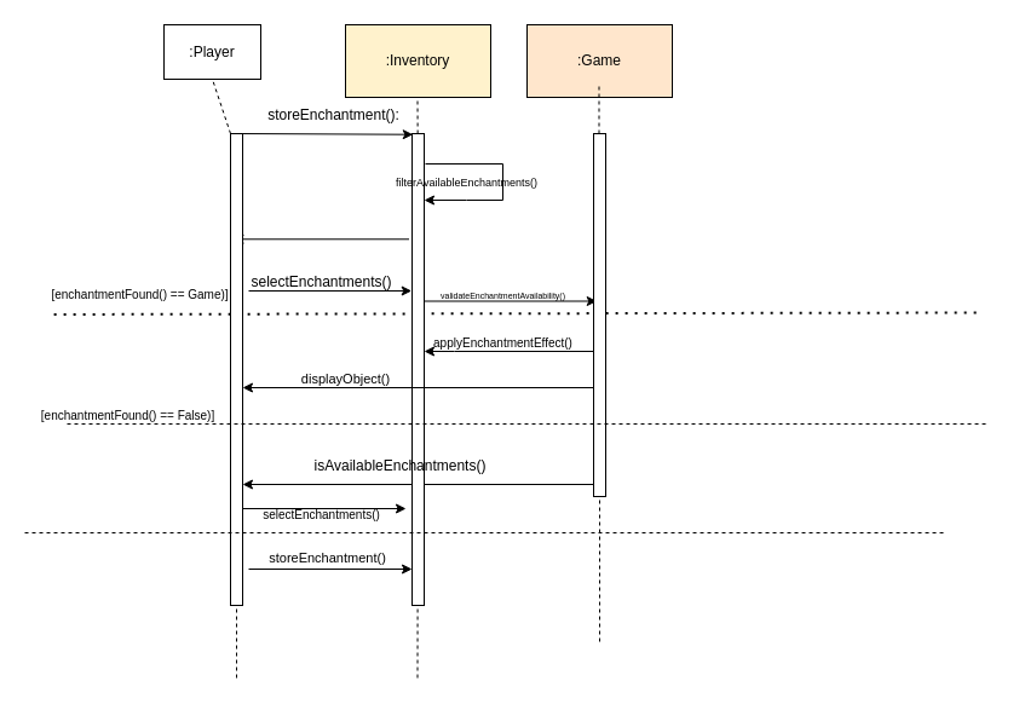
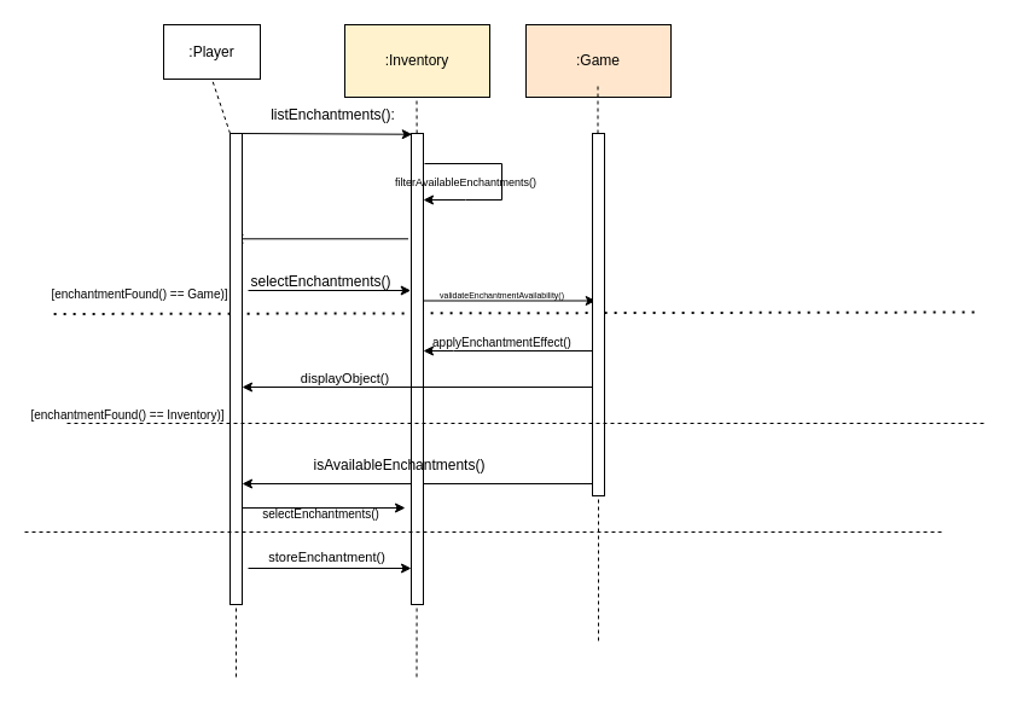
- <mxCell id="12" value="storeEnchantment():" style="text;html=1;align=center;verticalAlign=middle;resizable=0;points=[];autosize=1;strokeColor=none;fillColor=none;" parent="1" vertex="1"><mxGeometry x="210" y="80" width="130" height="30" as="geometry" /></mxCell>
+ <mxCell id="12" value="listEnchantments():" style="text;html=1;align=center;verticalAlign=middle;resizable=0;points=[];autosize=1;strokeColor=none;fillColor=none;" parent="1" vertex="1"><mxGeometry x="210" y="80" width="130" height="30" as="geometry" /></mxCell>
- <mxCell id="32" value="&lt;span style=&quot;font-size: 10px;&quot;&gt;[enchantmentFound() == False)]&lt;/span&gt;" style="text;html=1;align=center;verticalAlign=middle;resizable=0;points=[];autosize=1;strokeColor=none;fillColor=none;" vertex="1" parent="1"><mxGeometry x="20" y="328" width="170" height="30" as="geometry" /></mxCell>
+ <mxCell id="32" value="&lt;span style=&quot;font-size: 10px;&quot;&gt;[enchantmentFound() == Inventory)]&lt;/span&gt;" style="text;html=1;align=center;verticalAlign=middle;resizable=0;points=[];autosize=1;strokeColor=none;fillColor=none;" vertex="1" parent="1"><mxGeometry x="20" y="328" width="170" height="30" as="geometry" /></mxCell>
